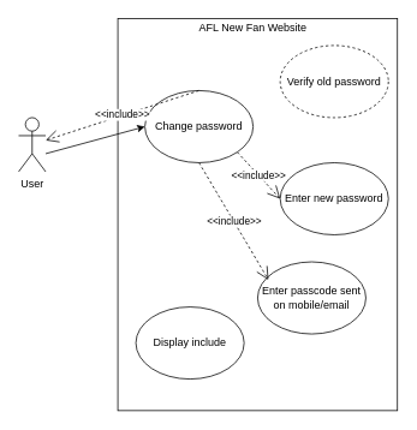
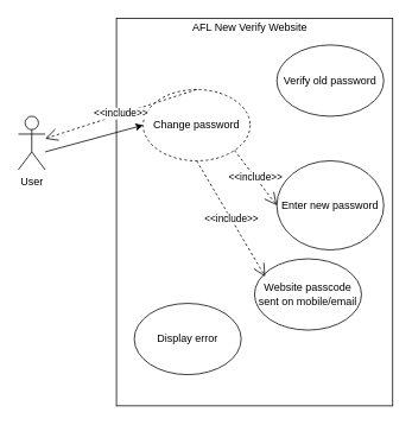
- <mxCell id="13" value="AFL New Fan Website&lt;br&gt;" parent="1" vertex="1" style="text;html=1;strokeColor=none;fillColor=none;align=center;verticalAlign=middle;whiteSpace=wrap;rounded=0;"><mxGeometry as="geometry" height="20" width="200" y="20" x="180" /></mxCell>
+ <mxCell id="13" value="AFL New Verify Website&lt;br&gt;" parent="1" vertex="1" style="text;html=1;strokeColor=none;fillColor=none;align=center;verticalAlign=middle;whiteSpace=wrap;rounded=0;"><mxGeometry as="geometry" height="20" width="200" y="20" x="180" /></mxCell>
- <mxCell id="6" value="Verify old password&lt;br&gt;" parent="1" vertex="1" style="ellipse;whiteSpace=wrap;html=1;dashed=1;"><mxGeometry as="geometry" height="80" width="120" y="50" x="310" /></mxCell>
+ <mxCell id="6" value="Verify old password&lt;br&gt;" parent="1" vertex="1" style="ellipse;whiteSpace=wrap;html=1;"><mxGeometry as="geometry" height="80" width="120" y="50" x="310" /></mxCell>
- <mxCell id="4" value="Change password&lt;br&gt;" parent="1" vertex="1" style="ellipse;whiteSpace=wrap;html=1;"><mxGeometry as="geometry" height="80" width="120" y="100" x="160" /></mxCell>
+ <mxCell id="4" value="Change password&lt;br&gt;" parent="1" vertex="1" style="ellipse;whiteSpace=wrap;html=1;dashed=1;"><mxGeometry as="geometry" height="80" width="120" y="100" x="160" /></mxCell>
- <mxCell id="7" value="Enter new password&lt;br&gt;" parent="1" vertex="1" style="ellipse;whiteSpace=wrap;html=1;"><mxGeometry as="geometry" height="80" width="120" y="180" x="310" /></mxCell>
+ <mxCell id="7" value="Enter new password&lt;br&gt;" parent="1" vertex="1" style="ellipse;whiteSpace=wrap;html=1;"><mxGeometry x="310" y="180" as="geometry" height="100" width="120" /></mxCell>
- <mxCell id="10" value="Enter passcode sent on mobile/email&lt;br&gt;" parent="1" vertex="1" style="ellipse;whiteSpace=wrap;html=1;"><mxGeometry as="geometry" height="80" width="120" y="290" x="285" /></mxCell>
+ <mxCell id="10" value="Website passcode sent on mobile/email&lt;br&gt;" parent="1" vertex="1" style="ellipse;whiteSpace=wrap;html=1;"><mxGeometry as="geometry" height="80" width="120" y="290" x="285" /></mxCell>
- <mxCell id="11" value="Display include&lt;br&gt;" parent="1" vertex="1" style="ellipse;whiteSpace=wrap;html=1;"><mxGeometry as="geometry" height="80" width="120" y="340" x="150" /></mxCell>
+ <mxCell id="11" value="Display error&lt;br&gt;" parent="1" vertex="1" style="ellipse;whiteSpace=wrap;html=1;"><mxGeometry as="geometry" height="80" width="120" y="340" x="150" /></mxCell>
